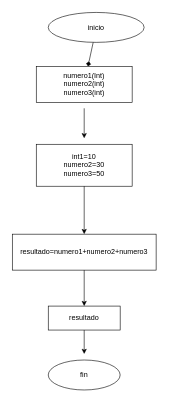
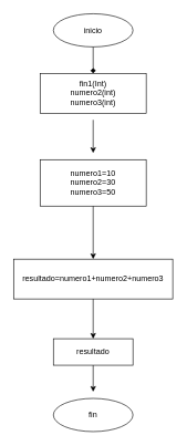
- <mxCell id="2" value="inicio" style="ellipse;whiteSpace=wrap;html=1;" vertex="1" parent="1"><mxGeometry x="80" y="20" width="160" height="50" as="geometry" /></mxCell>
+ <mxCell id="2" value="inicio" style="ellipse;whiteSpace=wrap;html=1;" vertex="1" parent="1"><mxGeometry x="80" y="20" width="120" height="50" as="geometry" /></mxCell>
- <mxCell id="4" value="numero1(Int)&lt;br&gt;numero2(int)&lt;br&gt;numero3(int)" style="rounded=0;whiteSpace=wrap;html=1;" vertex="1" parent="1"><mxGeometry x="60" y="110" width="160" height="60" as="geometry" /></mxCell>
+ <mxCell id="4" value="fin1(Int)&lt;br&gt;numero2(int)&lt;br&gt;numero3(int)" style="rounded=0;whiteSpace=wrap;html=1;" vertex="1" parent="1"><mxGeometry x="60" y="110" width="160" height="60" as="geometry" /></mxCell>
- <mxCell id="6" value="int1=10&lt;br&gt;numero2=30&lt;br&gt;numero3=50" style="rounded=0;whiteSpace=wrap;html=1;" vertex="1" parent="1"><mxGeometry x="60" y="240" width="160" height="70" as="geometry" /></mxCell>
+ <mxCell id="6" value="numero1=10&lt;br&gt;numero2=30&lt;br&gt;numero3=50" style="rounded=0;whiteSpace=wrap;html=1;" vertex="1" parent="1"><mxGeometry x="60" y="240" width="160" height="70" as="geometry" /></mxCell>
